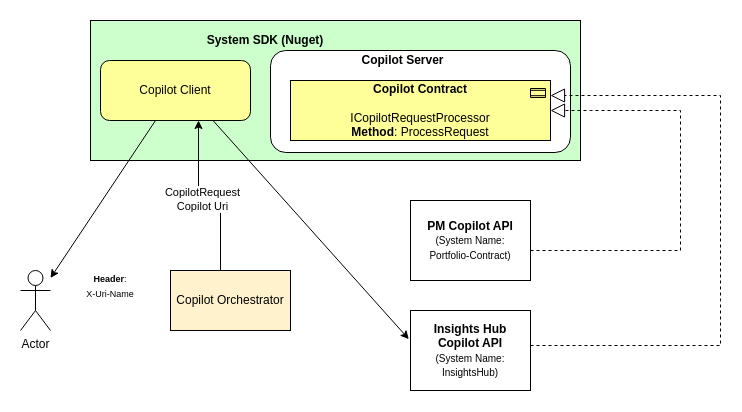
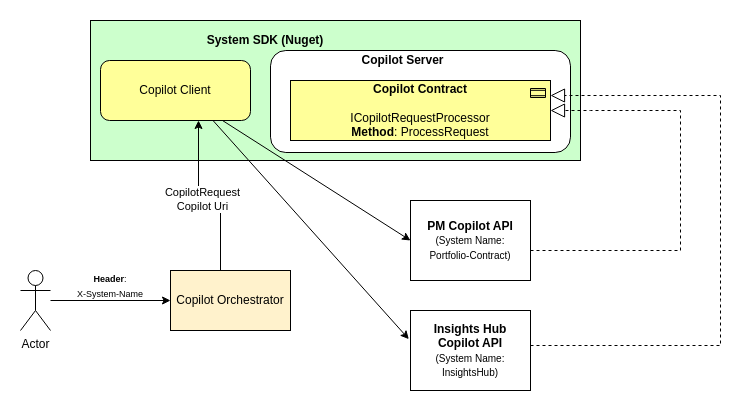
- <mxCell id="14" value="" style="endArrow=classic;html=1;rounded=0;" edge="1" parent="1" source="9" target="4"><mxGeometry width="50" height="50" relative="1" as="geometry"><mxPoint x="220" y="150" as="sourcePoint" /><mxPoint x="270" y="100" as="targetPoint" /></mxGeometry></mxCell>
+ <mxCell id="14" value="" style="endArrow=classic;html=1;rounded=0;entryX=0;entryY=0.5;entryDx=0;entryDy=0;" edge="1" parent="1" source="9" target="5"><mxGeometry width="50" height="50" relative="1" as="geometry"><mxPoint x="220" y="150" as="sourcePoint" /><mxPoint x="270" y="100" as="targetPoint" /></mxGeometry></mxCell>
- <mxCell id="13" value="&lt;font style=&quot;font-size: 9px;&quot;&gt;&lt;b&gt;Header&lt;/b&gt;:&lt;br&gt;X-Uri-Name&lt;/font&gt;" style="text;html=1;align=center;verticalAlign=middle;whiteSpace=wrap;rounded=0;" vertex="1" parent="1"><mxGeometry x="60" y="270" width="100" height="30" as="geometry" /></mxCell>
+ <mxCell id="13" value="&lt;font style=&quot;font-size: 9px;&quot;&gt;&lt;b&gt;Header&lt;/b&gt;:&lt;br&gt;X-System-Name&lt;/font&gt;" style="text;html=1;align=center;verticalAlign=middle;whiteSpace=wrap;rounded=0;" vertex="1" parent="1"><mxGeometry x="60" y="270" width="100" height="30" as="geometry" /></mxCell>
+ <mxCell id="3" value="" style="edgeStyle=orthogonalEdgeStyle;rounded=0;orthogonalLoop=1;jettySize=auto;html=1;" edge="1" parent="1" source="4" target="2"><mxGeometry relative="1" as="geometry" /></mxCell>
